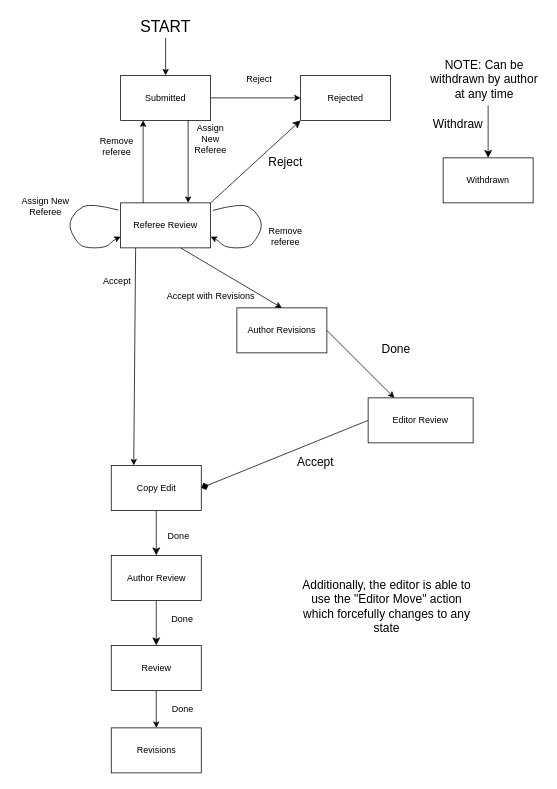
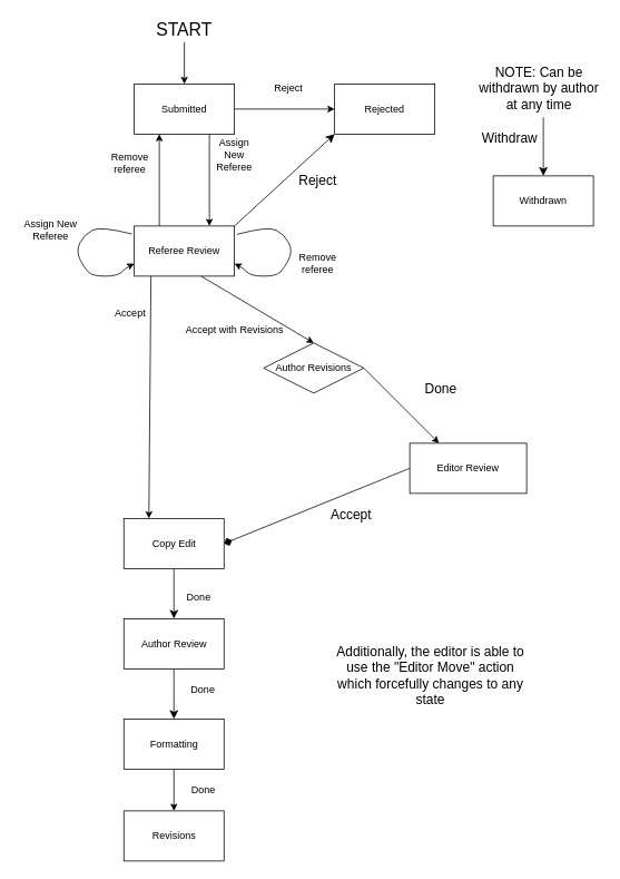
- <mxCell id="3" value="&lt;div&gt;Author Revisions&lt;/div&gt;" style="rounded=0;whiteSpace=wrap;html=1;" parent="1" vertex="1"><mxGeometry x="315" y="410" width="120" height="60" as="geometry" /></mxCell>
+ <mxCell id="3" value="&lt;div&gt;Author Revisions&lt;/div&gt;" style="rhombus;whiteSpace=wrap;html=1;" parent="1" vertex="1"><mxGeometry x="315" y="410" width="120" height="60" as="geometry" /></mxCell>
- <mxCell id="24" value="Review" style="rounded=0;whiteSpace=wrap;html=1;" parent="1" vertex="1"><mxGeometry x="147.5" y="860" width="120" height="60" as="geometry" /></mxCell>
+ <mxCell id="24" value="Formatting" style="rounded=0;whiteSpace=wrap;html=1;" parent="1" vertex="1"><mxGeometry x="147.5" y="860" width="120" height="60" as="geometry" /></mxCell>
